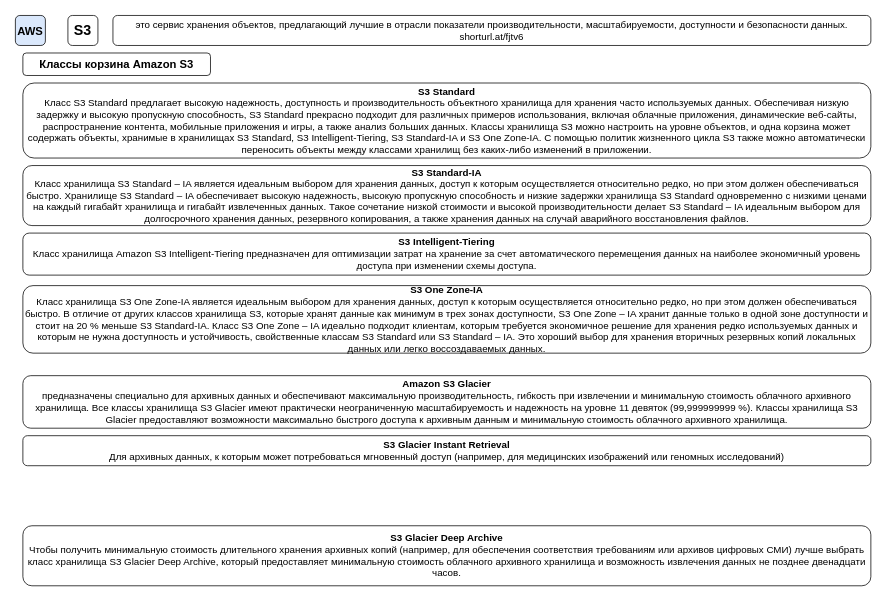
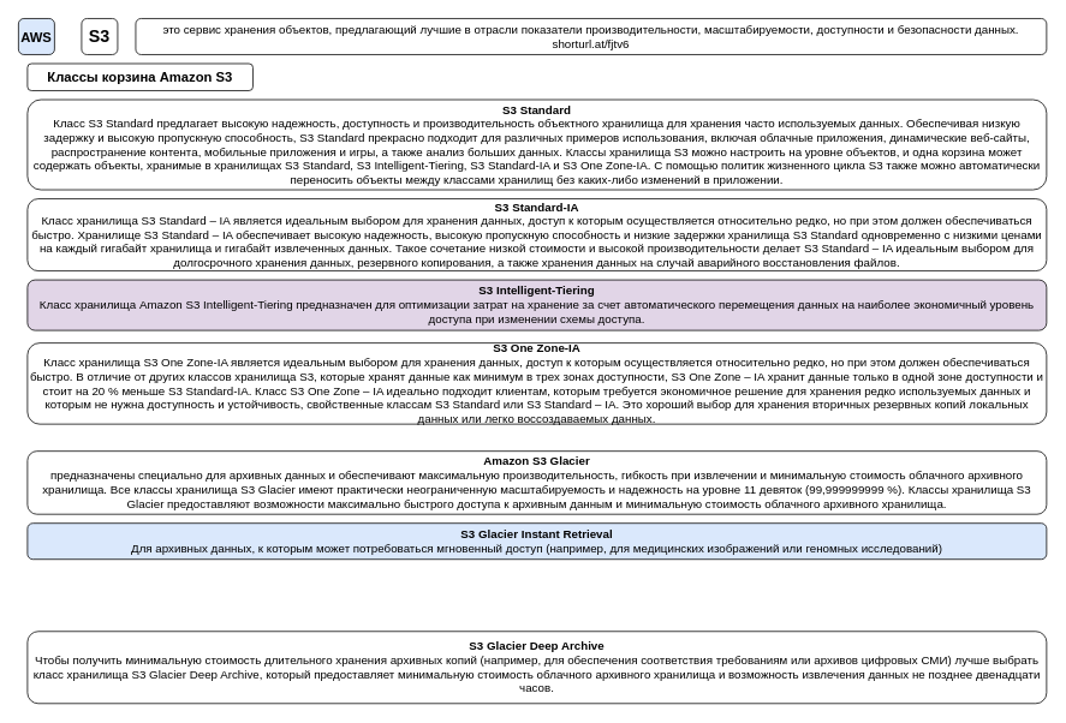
- <mxCell id="8" value="&lt;b style=&quot;font-size: 13px;&quot;&gt;S3 Intelligent-Tiering&lt;br style=&quot;font-size: 13px;&quot;&gt;&lt;/b&gt;&#09;&#09;&#09;&#09;Класс хранилища Amazon S3 Intelligent-Tiering предназначен для оптимизации затрат на хранение за счет автоматического перемещения данных на наиболее экономичный уровень доступа при изменении схемы доступа." style="rounded=1;whiteSpace=wrap;html=1;fontSize=13;" vertex="1" parent="1"><mxGeometry x="30" y="310" width="1130" height="56" as="geometry" /></mxCell>
+ <mxCell id="8" value="&lt;b style=&quot;font-size: 13px;&quot;&gt;S3 Intelligent-Tiering&lt;br style=&quot;font-size: 13px;&quot;&gt;&lt;/b&gt;&#09;&#09;&#09;&#09;Класс хранилища Amazon S3 Intelligent-Tiering предназначен для оптимизации затрат на хранение за счет автоматического перемещения данных на наиболее экономичный уровень доступа при изменении схемы доступа." style="rounded=1;whiteSpace=wrap;html=1;fontSize=13;fillColor=#e1d5e7;" vertex="1" parent="1"><mxGeometry x="30" y="310" width="1130" height="56" as="geometry" /></mxCell>
- <mxCell id="4" value="&lt;b style=&quot;font-size: 13px;&quot;&gt;S3 Glacier Instant Retrieval&lt;br style=&quot;font-size: 13px;&quot;&gt;&lt;/b&gt;&#09;&#09;&#09;&#09;&#09;Для архивных данных, к которым может потребоваться мгновенный доступ (например, для медицинских изображений или геномных исследований)" style="rounded=1;whiteSpace=wrap;html=1;fontSize=13;" vertex="1" parent="1"><mxGeometry x="30" y="580" width="1130" height="40" as="geometry" /></mxCell>
+ <mxCell id="4" value="&lt;b style=&quot;font-size: 13px;&quot;&gt;S3 Glacier Instant Retrieval&lt;br style=&quot;font-size: 13px;&quot;&gt;&lt;/b&gt;&#09;&#09;&#09;&#09;&#09;Для архивных данных, к которым может потребоваться мгновенный доступ (например, для медицинских изображений или геномных исследований)" style="rounded=1;whiteSpace=wrap;html=1;fontSize=13;fillColor=#dae8fc;" vertex="1" parent="1"><mxGeometry x="30" y="580" width="1130" height="40" as="geometry" /></mxCell>
